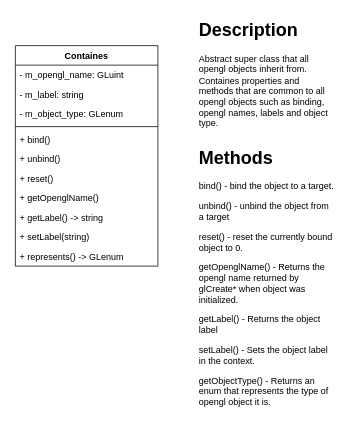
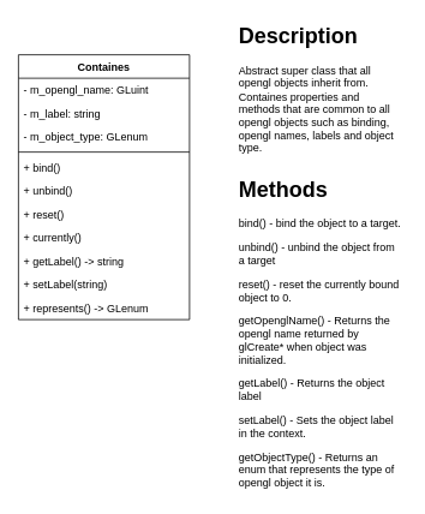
- <mxCell id="10" value="+ getOpenglName()" style="text;strokeColor=none;fillColor=none;align=left;verticalAlign=top;spacingLeft=4;spacingRight=4;overflow=hidden;rotatable=0;points=[[0,0.5],[1,0.5]];portConstraint=eastwest;" vertex="1" parent="2"><mxGeometry y="190" width="190" height="26" as="geometry" /></mxCell>
+ <mxCell id="10" value="+ currently()" style="text;strokeColor=none;fillColor=none;align=left;verticalAlign=top;spacingLeft=4;spacingRight=4;overflow=hidden;rotatable=0;points=[[0,0.5],[1,0.5]];portConstraint=eastwest;" vertex="1" parent="2"><mxGeometry y="190" width="190" height="26" as="geometry" /></mxCell>
